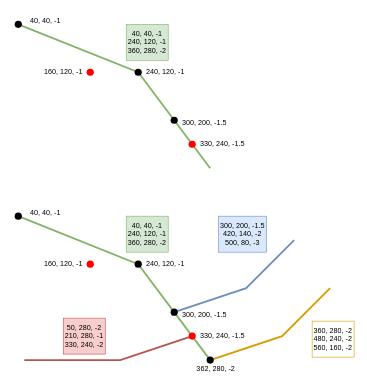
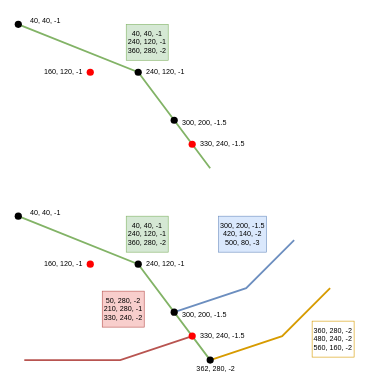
- <mxCell id="8" value="&lt;div&gt;50, 280, -2&lt;/div&gt;&lt;div&gt;210, 280, -1&lt;/div&gt;&lt;div&gt;330, 240, -2&lt;/div&gt;" style="rounded=0;whiteSpace=wrap;html=1;fillColor=#f8cecc;strokeColor=#b85450;" parent="1" vertex="1"><mxGeometry x="105" y="530" width="70" height="60" as="geometry" /></mxCell>
+ <mxCell id="8" value="&lt;div&gt;50, 280, -2&lt;/div&gt;&lt;div&gt;210, 280, -1&lt;/div&gt;&lt;div&gt;330, 240, -2&lt;/div&gt;" style="rounded=0;whiteSpace=wrap;html=1;fillColor=#f8cecc;strokeColor=#b85450;" parent="1" vertex="1"><mxGeometry x="170" y="485" width="70" height="60" as="geometry" /></mxCell>
